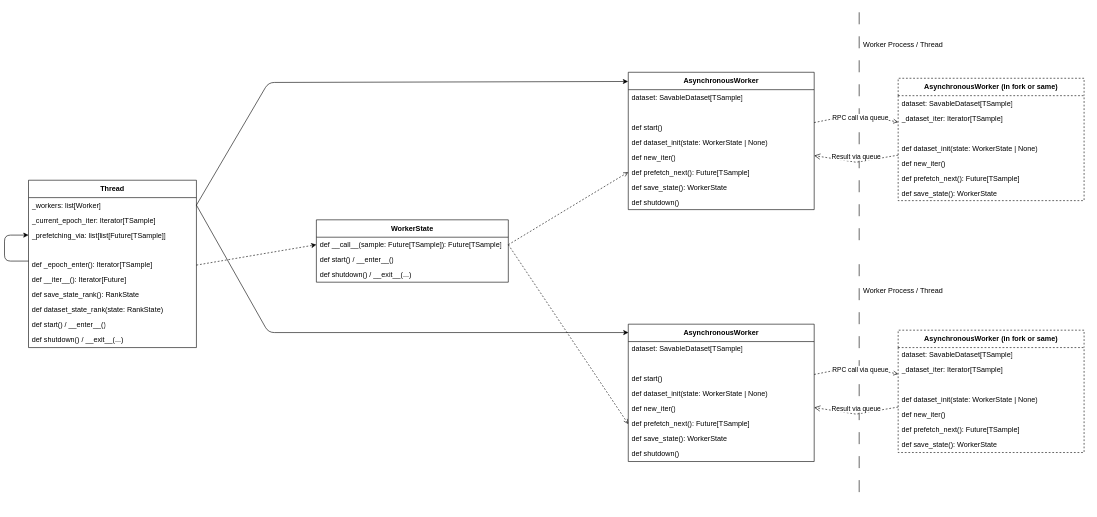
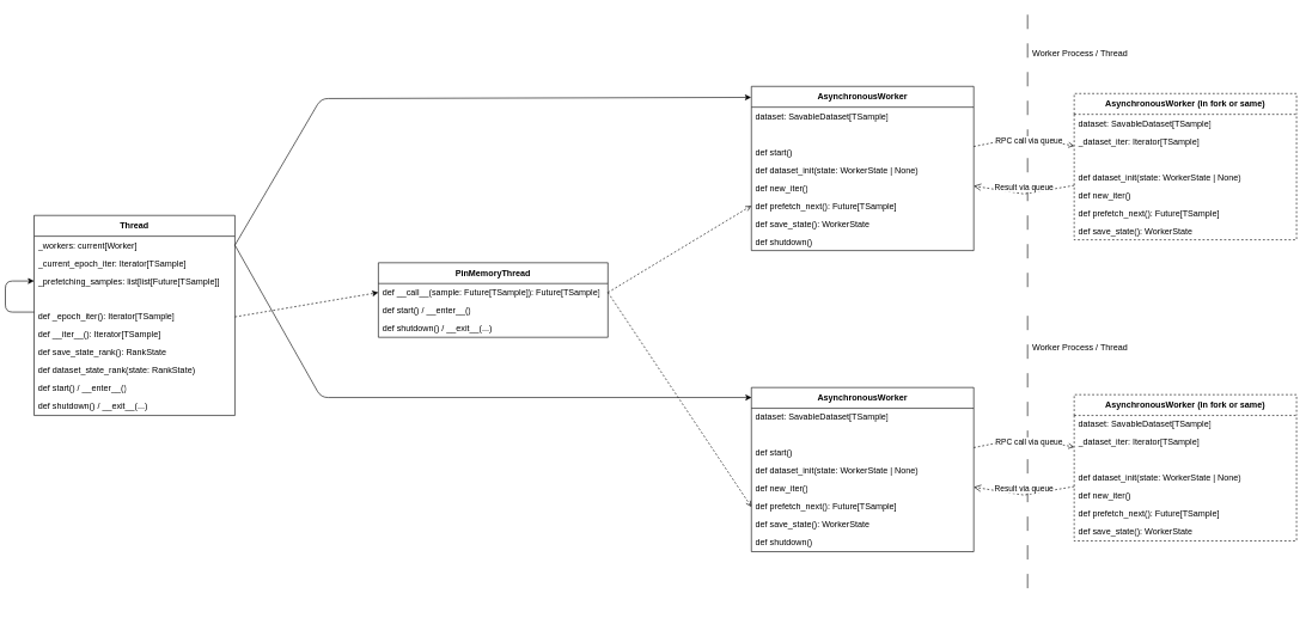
- <mxCell id="3" value="_workers: list[Worker]" style="text;html=1;strokeColor=none;fillColor=none;align=left;verticalAlign=middle;spacingLeft=4;spacingRight=4;overflow=hidden;rotatable=0;points=[[0,0.5],[1,0.5]];portConstraint=eastwest;whiteSpace=wrap;" parent="2" vertex="1"><mxGeometry y="29" width="280" height="25" as="geometry" /></mxCell>
+ <mxCell id="3" value="_workers: current[Worker]" style="text;html=1;strokeColor=none;fillColor=none;align=left;verticalAlign=middle;spacingLeft=4;spacingRight=4;overflow=hidden;rotatable=0;points=[[0,0.5],[1,0.5]];portConstraint=eastwest;whiteSpace=wrap;" parent="2" vertex="1"><mxGeometry y="29" width="280" height="25" as="geometry" /></mxCell>
- <mxCell id="60" value="WorkerState" style="swimlane;fontStyle=1;align=center;verticalAlign=middle;childLayout=stackLayout;horizontal=1;startSize=29;horizontalStack=0;resizeParent=1;resizeParentMax=0;resizeLast=0;collapsible=0;marginBottom=0;html=1;whiteSpace=wrap;" parent="1" vertex="1"><mxGeometry x="500" y="366" width="320" height="104" as="geometry" /></mxCell>
+ <mxCell id="60" value="PinMemoryThread" style="swimlane;fontStyle=1;align=center;verticalAlign=middle;childLayout=stackLayout;horizontal=1;startSize=29;horizontalStack=0;resizeParent=1;resizeParentMax=0;resizeLast=0;collapsible=0;marginBottom=0;html=1;whiteSpace=wrap;" parent="1" vertex="1"><mxGeometry x="500" y="366" width="320" height="104" as="geometry" /></mxCell>
- <mxCell id="5" value="_prefetching_via: list[list[Future[TSample]]" style="text;html=1;strokeColor=none;fillColor=none;align=left;verticalAlign=middle;spacingLeft=4;spacingRight=4;overflow=hidden;rotatable=0;points=[[0,0.5],[1,0.5]];portConstraint=eastwest;whiteSpace=wrap;" parent="2" vertex="1"><mxGeometry y="79" width="280" height="25" as="geometry" /></mxCell>
+ <mxCell id="5" value="_prefetching_samples: list[list[Future[TSample]]" style="text;html=1;strokeColor=none;fillColor=none;align=left;verticalAlign=middle;spacingLeft=4;spacingRight=4;overflow=hidden;rotatable=0;points=[[0,0.5],[1,0.5]];portConstraint=eastwest;whiteSpace=wrap;" parent="2" vertex="1"><mxGeometry y="79" width="280" height="25" as="geometry" /></mxCell>
- <mxCell id="7" value="def _epoch_enter(): Iterator[TSample]" style="text;html=1;strokeColor=none;fillColor=none;align=left;verticalAlign=middle;spacingLeft=4;spacingRight=4;overflow=hidden;rotatable=0;points=[[0,0.5],[1,0.5]];portConstraint=eastwest;whiteSpace=wrap;" parent="2" vertex="1"><mxGeometry y="129" width="280" height="25" as="geometry" /></mxCell>
+ <mxCell id="7" value="def _epoch_iter(): Iterator[TSample]" style="text;html=1;strokeColor=none;fillColor=none;align=left;verticalAlign=middle;spacingLeft=4;spacingRight=4;overflow=hidden;rotatable=0;points=[[0,0.5],[1,0.5]];portConstraint=eastwest;whiteSpace=wrap;" parent="2" vertex="1"><mxGeometry y="129" width="280" height="25" as="geometry" /></mxCell>
- <mxCell id="8" value="def __iter__(): Iterator[Future]" style="text;html=1;strokeColor=none;fillColor=none;align=left;verticalAlign=middle;spacingLeft=4;spacingRight=4;overflow=hidden;rotatable=0;points=[[0,0.5],[1,0.5]];portConstraint=eastwest;whiteSpace=wrap;" parent="2" vertex="1"><mxGeometry y="154" width="280" height="25" as="geometry" /></mxCell>
+ <mxCell id="8" value="def __iter__(): Iterator[TSample]" style="text;html=1;strokeColor=none;fillColor=none;align=left;verticalAlign=middle;spacingLeft=4;spacingRight=4;overflow=hidden;rotatable=0;points=[[0,0.5],[1,0.5]];portConstraint=eastwest;whiteSpace=wrap;" parent="2" vertex="1"><mxGeometry y="154" width="280" height="25" as="geometry" /></mxCell>
